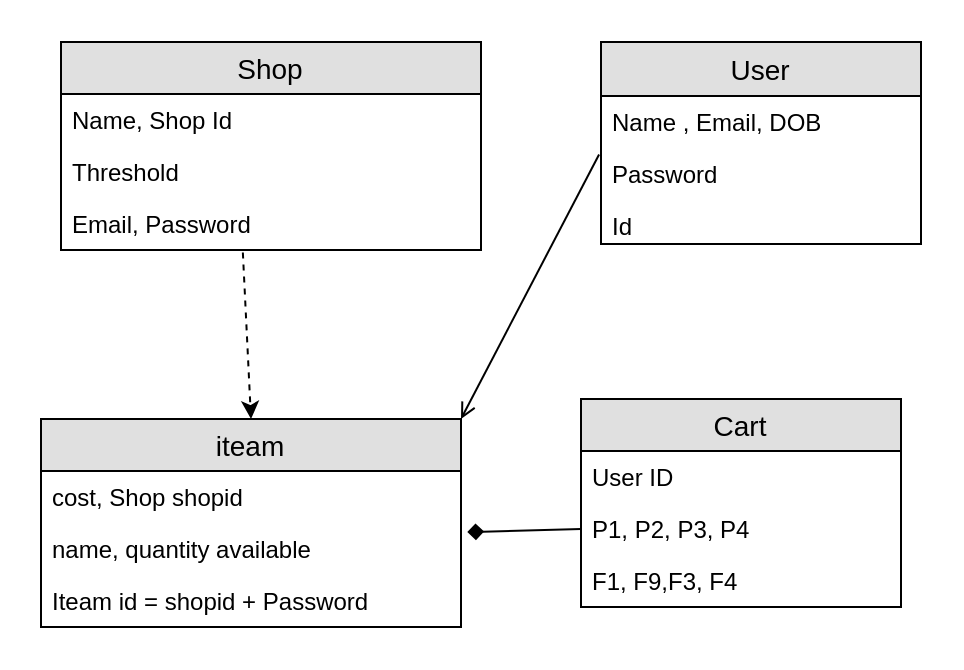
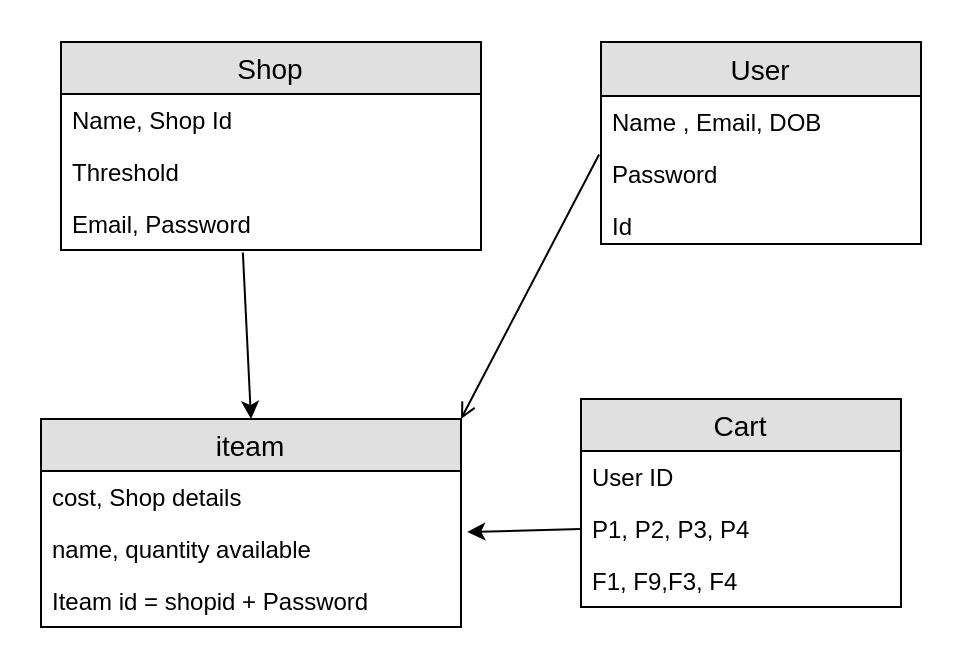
- <mxCell id="18" value="" style="endArrow=classic;html=1;entryX=0.5;entryY=0;entryDx=0;entryDy=0;exitX=0.433;exitY=1.048;exitDx=0;exitDy=0;exitPerimeter=0;dashed=1;" parent="1" source="17" target="10" edge="1"><mxGeometry width="50" height="50" relative="1" as="geometry"><mxPoint x="-90" y="449" as="sourcePoint" /><mxPoint x="-40" y="399" as="targetPoint" /></mxGeometry></mxCell>
+ <mxCell id="18" value="" style="endArrow=classic;html=1;entryX=0.5;entryY=0;entryDx=0;entryDy=0;exitX=0.433;exitY=1.048;exitDx=0;exitDy=0;exitPerimeter=0;" parent="1" source="17" target="10" edge="1"><mxGeometry width="50" height="50" relative="1" as="geometry"><mxPoint x="-90" y="449" as="sourcePoint" /><mxPoint x="-40" y="399" as="targetPoint" /></mxGeometry></mxCell>
- <mxCell id="11" value="cost, Shop shopid" style="text;strokeColor=none;fillColor=none;spacingLeft=4;spacingRight=4;overflow=hidden;rotatable=0;points=[[0,0.5],[1,0.5]];portConstraint=eastwest;fontSize=12;" parent="10" vertex="1"><mxGeometry y="26" width="210" height="26" as="geometry" /></mxCell>
+ <mxCell id="11" value="cost, Shop details" style="text;strokeColor=none;fillColor=none;spacingLeft=4;spacingRight=4;overflow=hidden;rotatable=0;points=[[0,0.5],[1,0.5]];portConstraint=eastwest;fontSize=12;" parent="10" vertex="1"><mxGeometry y="26" width="210" height="26" as="geometry" /></mxCell>
- <mxCell id="19" value="" style="endArrow=diamond;html=1;exitX=0;exitY=0.5;exitDx=0;exitDy=0;entryX=1.015;entryY=0.174;entryDx=0;entryDy=0;entryPerimeter=0;" parent="1" source="8" target="12" edge="1"><mxGeometry width="50" height="50" relative="1" as="geometry"><mxPoint x="-40" y="449" as="sourcePoint" /><mxPoint x="180" y="324" as="targetPoint" /></mxGeometry></mxCell>
+ <mxCell id="19" value="" style="endArrow=classic;html=1;exitX=0;exitY=0.5;exitDx=0;exitDy=0;entryX=1.015;entryY=0.174;entryDx=0;entryDy=0;entryPerimeter=0;" parent="1" source="8" target="12" edge="1"><mxGeometry width="50" height="50" relative="1" as="geometry"><mxPoint x="-40" y="449" as="sourcePoint" /><mxPoint x="180" y="324" as="targetPoint" /></mxGeometry></mxCell>
